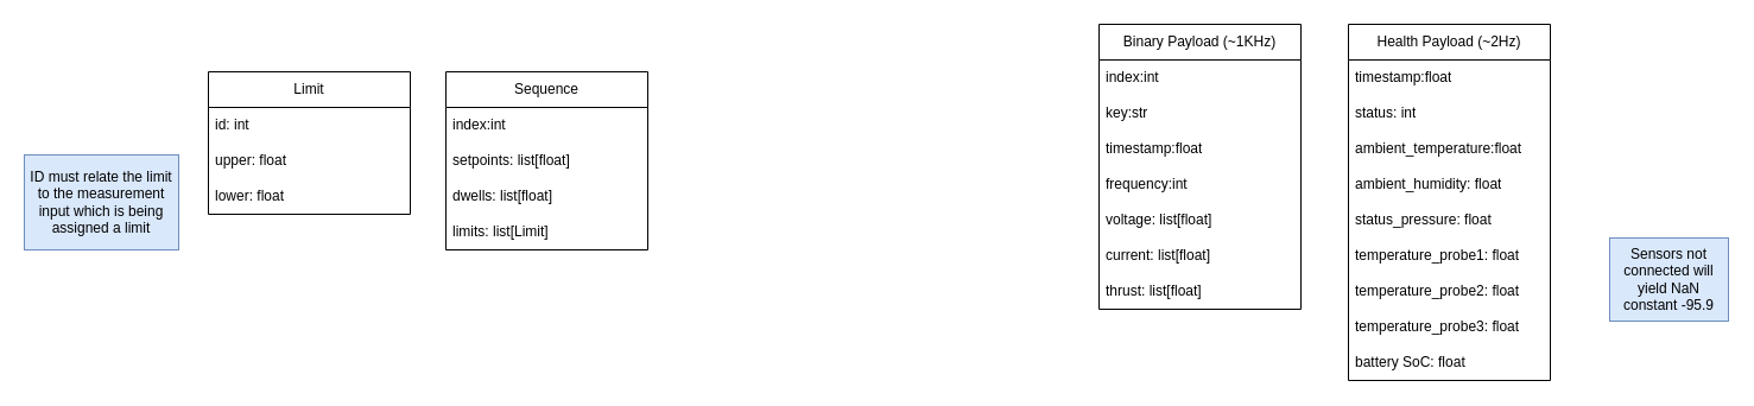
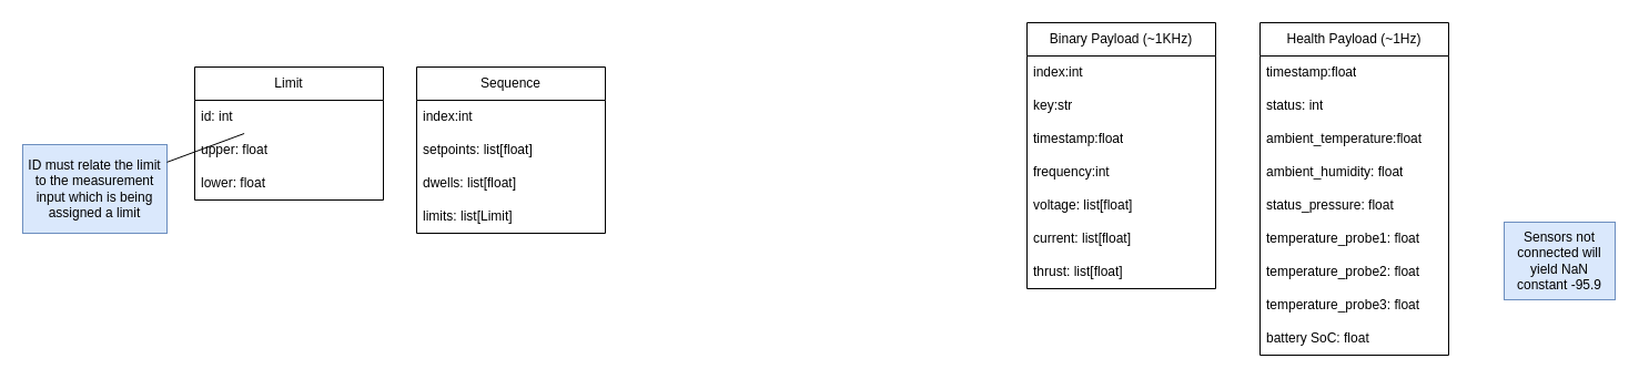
- <mxCell id="21" value="Health Payload (~2Hz)" style="swimlane;fontStyle=0;childLayout=stackLayout;horizontal=1;startSize=30;horizontalStack=0;resizeParent=1;resizeParentMax=0;resizeLast=0;collapsible=1;marginBottom=0;whiteSpace=wrap;html=1;" parent="1" vertex="1"><mxGeometry x="1135" y="20" width="170" height="300" as="geometry" /></mxCell>
+ <mxCell id="21" value="Health Payload (~1Hz)" style="swimlane;fontStyle=0;childLayout=stackLayout;horizontal=1;startSize=30;horizontalStack=0;resizeParent=1;resizeParentMax=0;resizeLast=0;collapsible=1;marginBottom=0;whiteSpace=wrap;html=1;" parent="1" vertex="1"><mxGeometry x="1135" y="20" width="170" height="300" as="geometry" /></mxCell>
+ <mxCell id="12" value="" style="endArrow=none;html=1;rounded=0;" parent="1" source="11" target="3" edge="1"><mxGeometry width="50" height="50" relative="1" as="geometry"><mxPoint x="165" y="310" as="sourcePoint" /><mxPoint x="215" y="260" as="targetPoint" /></mxGeometry></mxCell>
